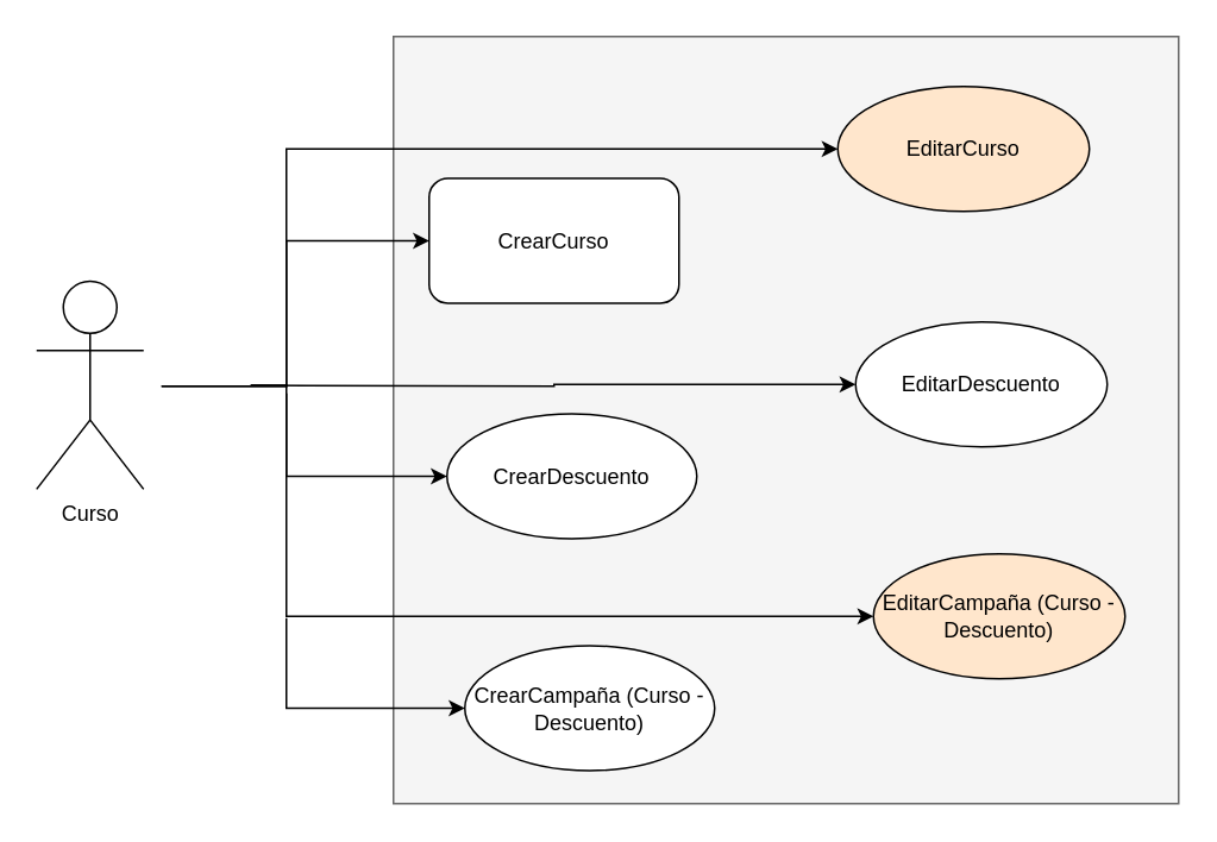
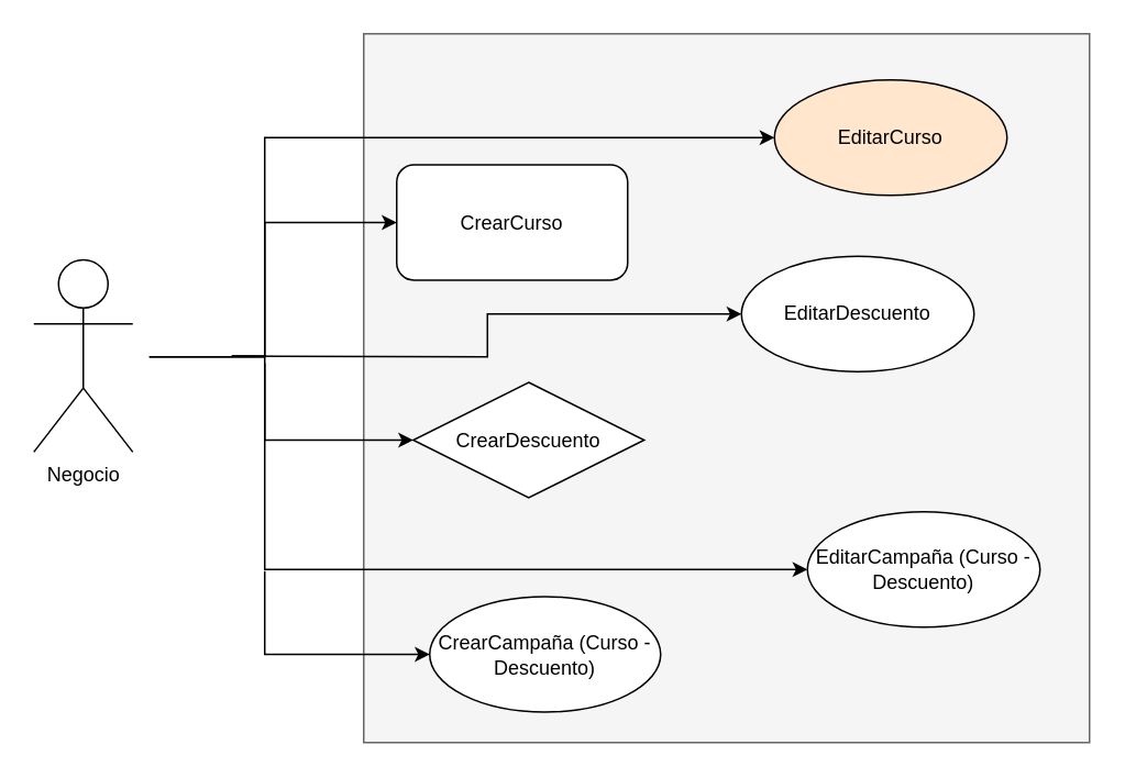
- <mxCell id="11" value="EditarDescuento" style="ellipse;whiteSpace=wrap;html=1;" vertex="1" parent="1"><mxGeometry x="479" y="180" width="141" height="70" as="geometry" /></mxCell>
+ <mxCell id="11" value="EditarDescuento" style="ellipse;whiteSpace=wrap;html=1;" vertex="1" parent="1"><mxGeometry x="449" y="155" width="141" height="70" as="geometry" /></mxCell>
- <mxCell id="10" value="CrearDescuento" style="ellipse;whiteSpace=wrap;html=1;" vertex="1" parent="1"><mxGeometry x="250" y="231.5" width="140" height="70" as="geometry" /></mxCell>
+ <mxCell id="10" value="CrearDescuento" style="rhombus;whiteSpace=wrap;html=1;" vertex="1" parent="1"><mxGeometry x="250" y="231.5" width="140" height="70" as="geometry" /></mxCell>
- <mxCell id="5" value="Curso" style="shape=umlActor;verticalLabelPosition=bottom;verticalAlign=top;html=1;" vertex="1" parent="1"><mxGeometry x="20" y="157.25" width="60" height="116.5" as="geometry" /></mxCell>
+ <mxCell id="5" value="Negocio" style="shape=umlActor;verticalLabelPosition=bottom;verticalAlign=top;html=1;" vertex="1" parent="1"><mxGeometry x="20" y="157.25" width="60" height="116.5" as="geometry" /></mxCell>
- <mxCell id="15" value="EditarCampaña (Curso - Descuento)" style="ellipse;whiteSpace=wrap;html=1;fillColor=#ffe6cc;" vertex="1" parent="1"><mxGeometry x="489" y="310" width="141" height="70" as="geometry" /></mxCell>
+ <mxCell id="15" value="EditarCampaña (Curso - Descuento)" style="ellipse;whiteSpace=wrap;html=1;" vertex="1" parent="1"><mxGeometry x="489" y="310" width="141" height="70" as="geometry" /></mxCell>
